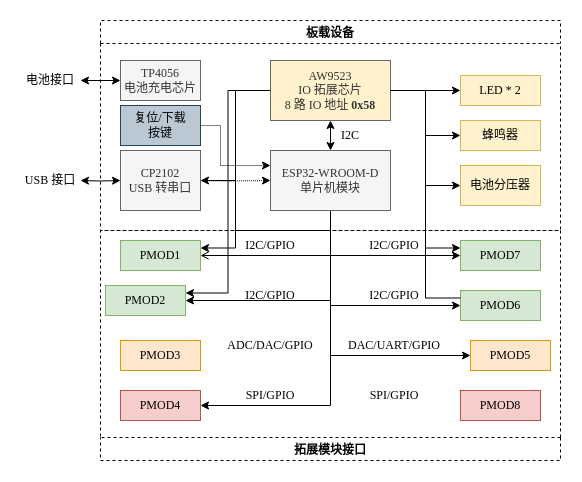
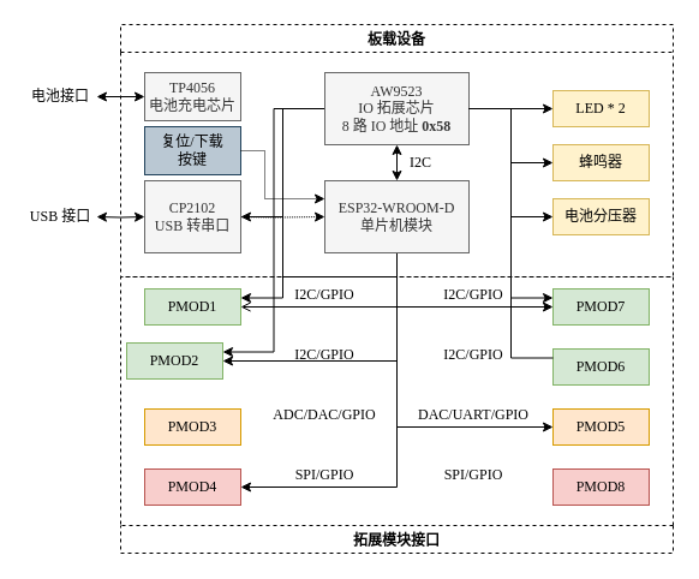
- <mxCell id="41" value="AW9523&lt;br&gt;IO 拓展芯片&lt;br&gt;8 路 IO 地址 &lt;b&gt;0x58&lt;/b&gt;" style="rounded=0;whiteSpace=wrap;html=1;fontFamily=Lucida Console;fillColor=#fff2cc;fontColor=#333333;strokeColor=#666666;" vertex="1" parent="1"><mxGeometry x="270" y="60" width="120" height="60" as="geometry" /></mxCell>
+ <mxCell id="41" value="AW9523&lt;br&gt;IO 拓展芯片&lt;br&gt;8 路 IO 地址 &lt;b&gt;0x58&lt;/b&gt;" style="rounded=0;whiteSpace=wrap;html=1;fontFamily=Lucida Console;fillColor=#f5f5f5;fontColor=#333333;strokeColor=#666666;" vertex="1" parent="1"><mxGeometry x="270" y="60" width="120" height="60" as="geometry" /></mxCell>
- <mxCell id="47" value="电池分压器" style="rounded=0;whiteSpace=wrap;html=1;fontFamily=Lucida Console;fillColor=#fff2cc;strokeColor=#d6b656;" vertex="1" parent="1"><mxGeometry x="460" y="165" width="80" height="40" as="geometry" /></mxCell>
+ <mxCell id="47" value="电池分压器" style="rounded=0;whiteSpace=wrap;html=1;fontFamily=Lucida Console;fillColor=#fff2cc;strokeColor=#d6b656;" vertex="1" parent="1"><mxGeometry x="460" y="165" width="80" height="30" as="geometry" /></mxCell>
- <mxCell id="7" style="edgeStyle=orthogonalEdgeStyle;rounded=0;orthogonalLoop=1;jettySize=auto;html=1;exitX=0.5;exitY=1;exitDx=0;exitDy=0;entryX=0;entryY=0.5;entryDx=0;entryDy=0;fontFamily=Lucida Console;" edge="1" parent="1" source="36" target="13"><mxGeometry relative="1" as="geometry" /></mxCell>
- <mxCell id="14" value="PMOD5" style="rounded=0;whiteSpace=wrap;html=1;fontFamily=Lucida Console;fillColor=#ffe6cc;strokeColor=#d79b00;" vertex="1" parent="1"><mxGeometry x="470" y="340" width="80" height="30" as="geometry" /></mxCell>
+ <mxCell id="14" value="PMOD5" style="rounded=0;whiteSpace=wrap;html=1;fontFamily=Lucida Console;fillColor=#ffe6cc;strokeColor=#d79b00;" vertex="1" parent="1"><mxGeometry x="460" y="340" width="80" height="30" as="geometry" /></mxCell>
